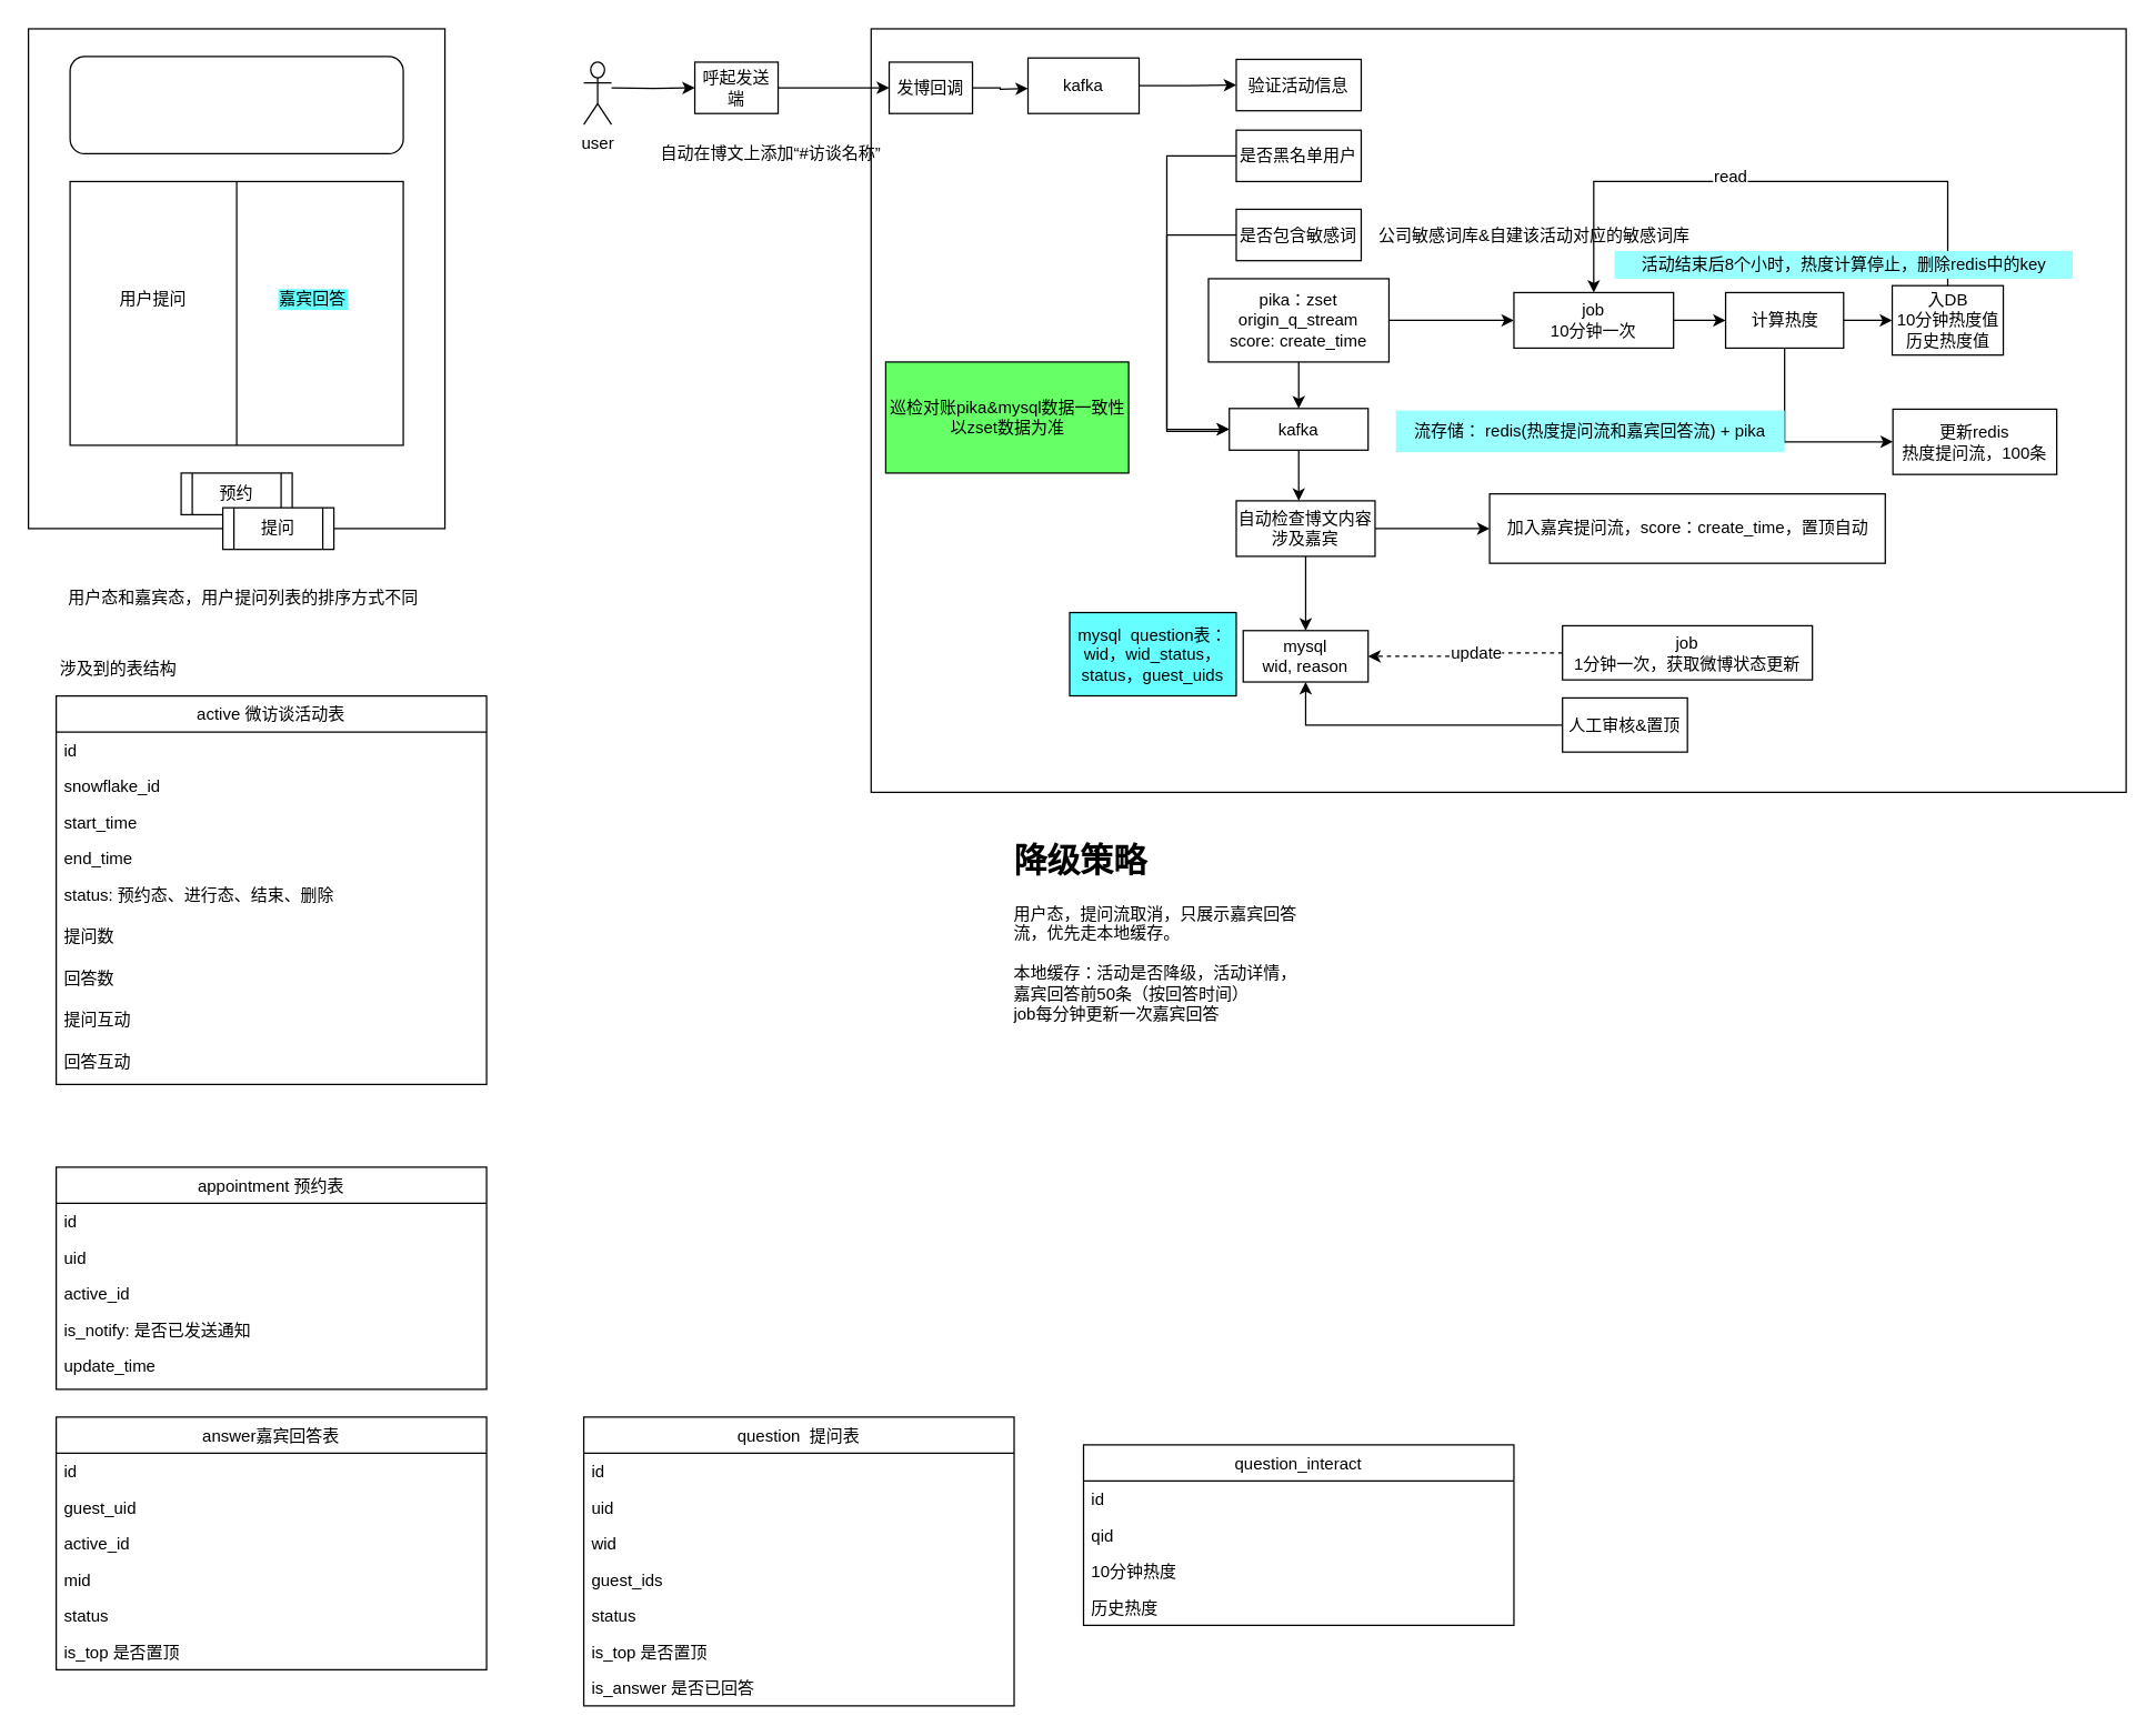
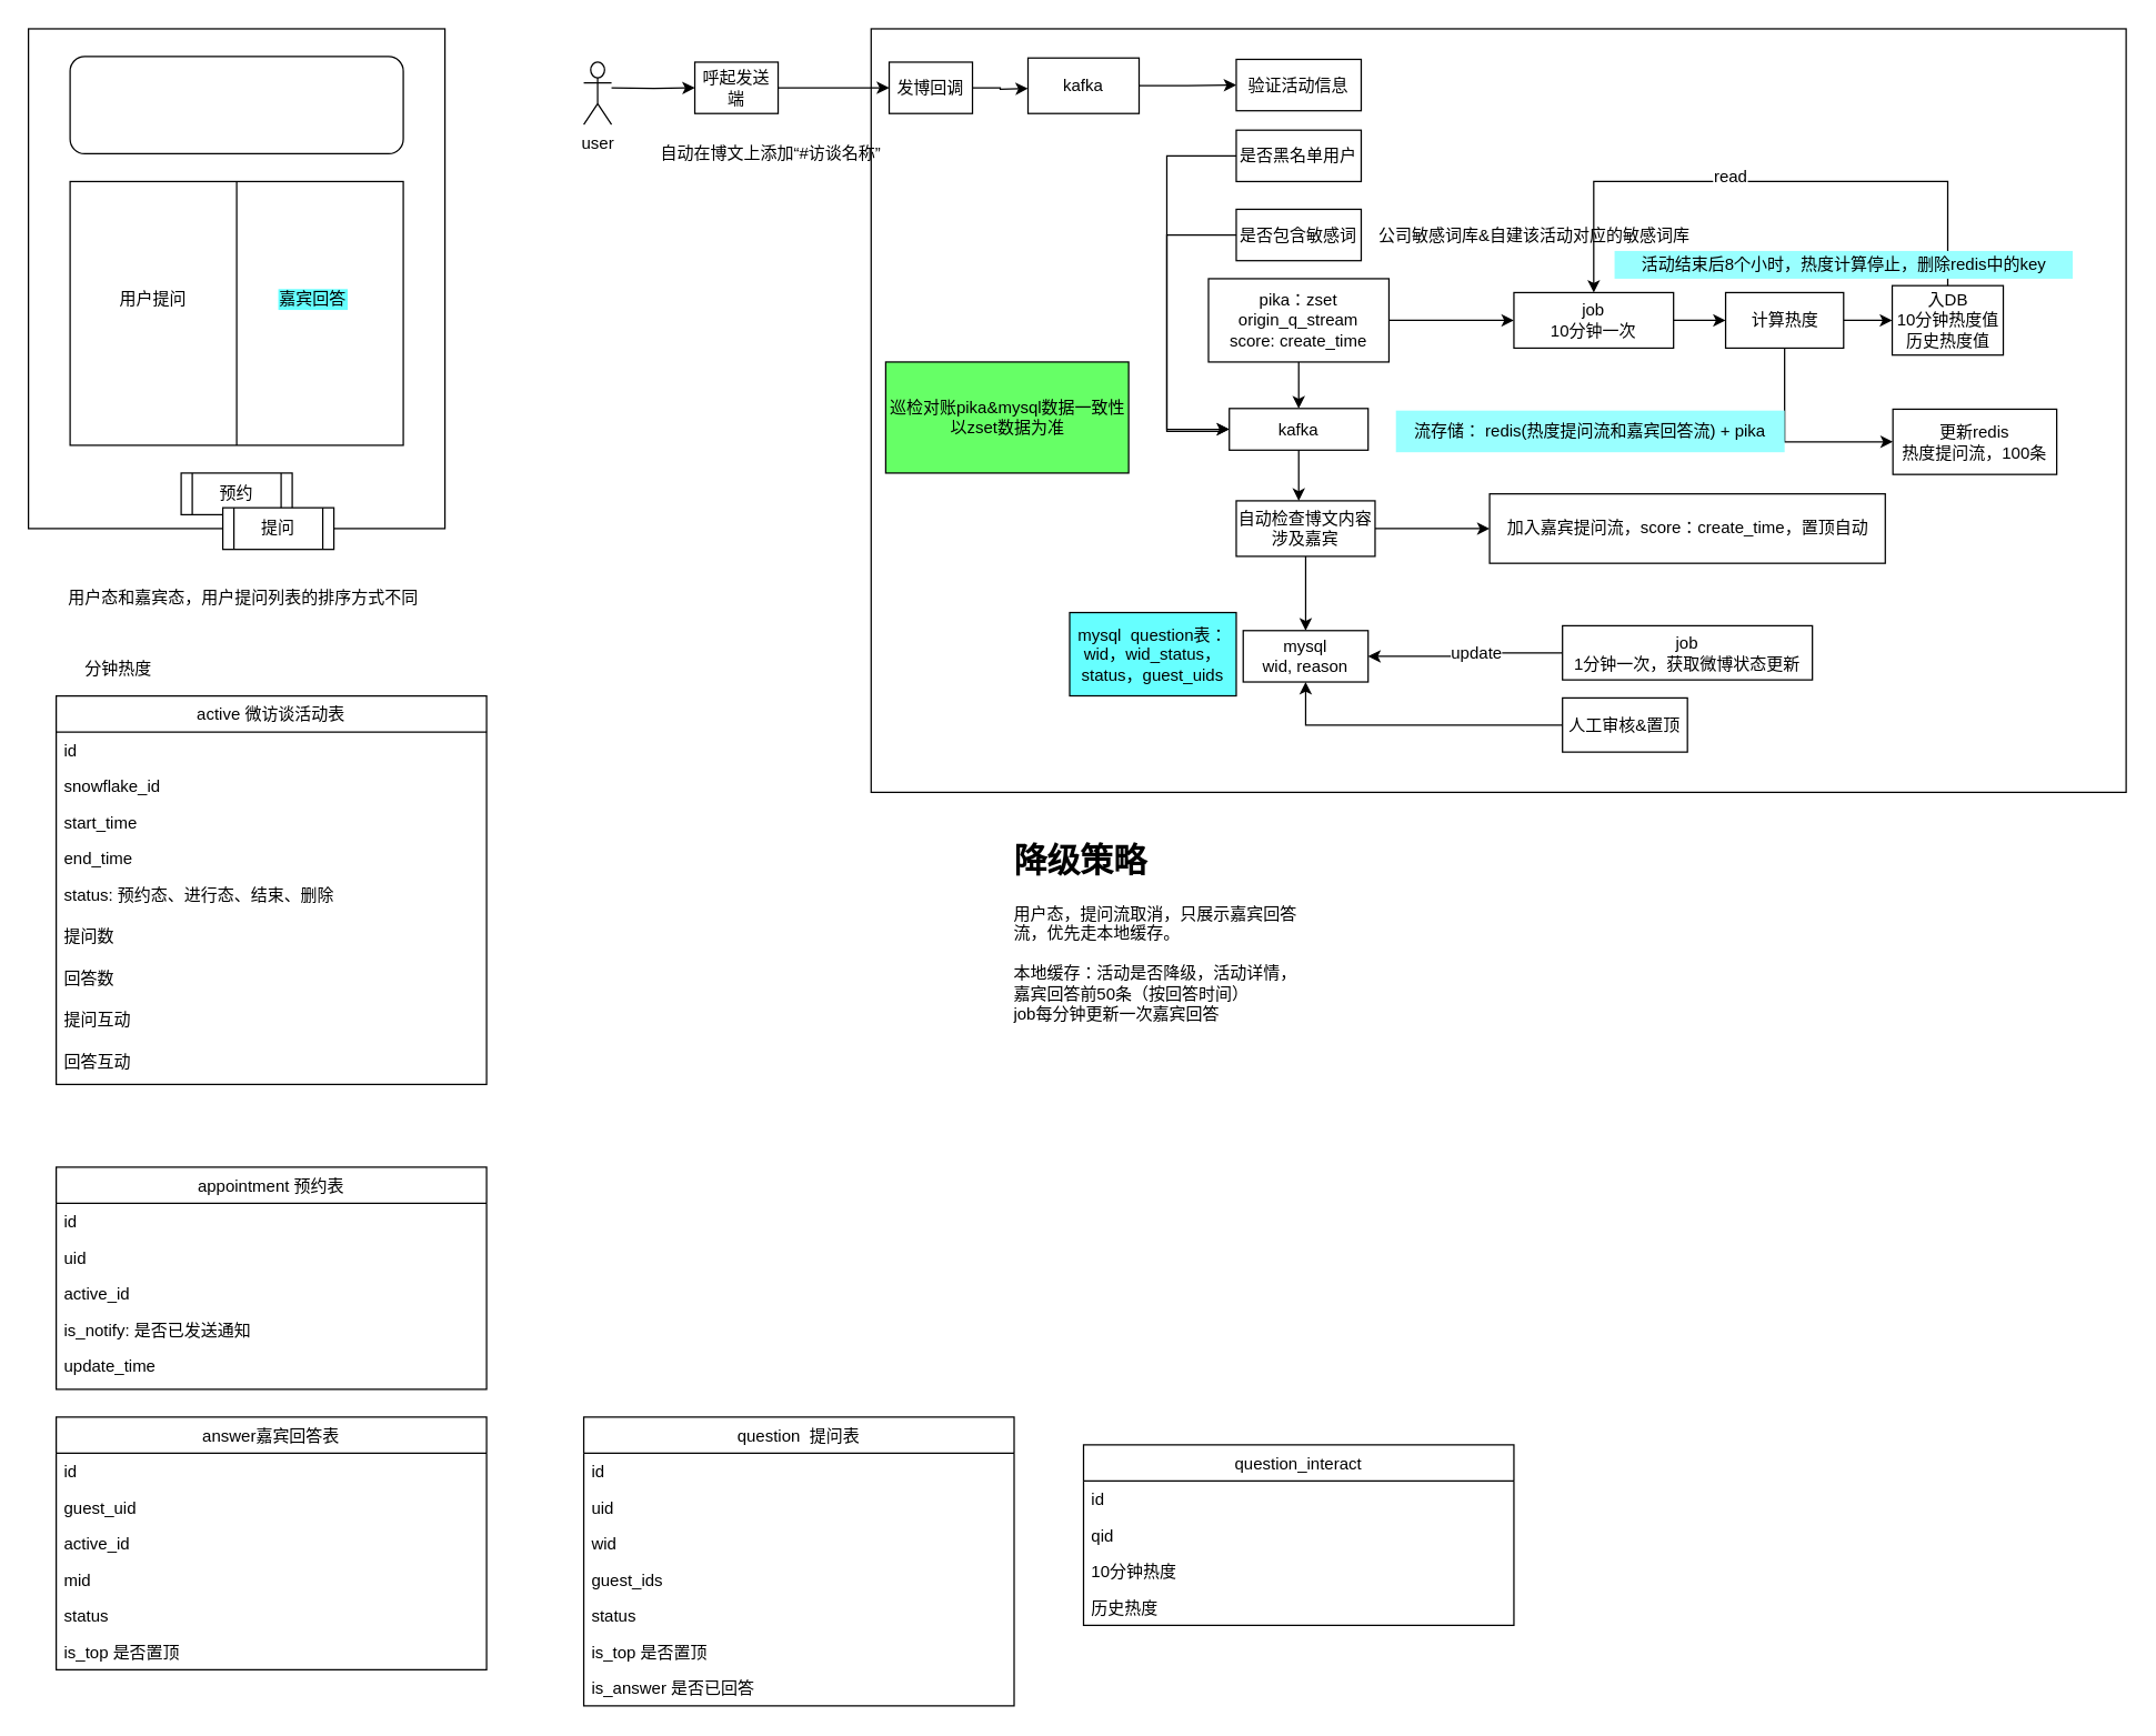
- <mxCell id="39" value="" style="edgeStyle=orthogonalEdgeStyle;rounded=0;orthogonalLoop=1;jettySize=auto;html=1;entryX=1;entryY=0.5;entryDx=0;entryDy=0;dashed=1;" parent="1" source="41" target="29" edge="1"><mxGeometry relative="1" as="geometry"><mxPoint x="1010" y="471.5" as="targetPoint" /></mxGeometry></mxCell>
+ <mxCell id="39" value="" style="edgeStyle=orthogonalEdgeStyle;rounded=0;orthogonalLoop=1;jettySize=auto;html=1;entryX=1;entryY=0.5;entryDx=0;entryDy=0;" parent="1" source="41" target="29" edge="1"><mxGeometry relative="1" as="geometry"><mxPoint x="1010" y="471.5" as="targetPoint" /></mxGeometry></mxCell>
- <mxCell id="53" value="涉及到的表结构" style="text;html=1;strokeColor=none;fillColor=none;align=center;verticalAlign=middle;whiteSpace=wrap;rounded=0;" parent="1" vertex="1"><mxGeometry x="25" y="470.5" width="120" height="20" as="geometry" /></mxCell>
+ <mxCell id="53" value="分钟热度" style="text;html=1;strokeColor=none;fillColor=none;align=center;verticalAlign=middle;whiteSpace=wrap;rounded=0;" parent="1" vertex="1"><mxGeometry x="25" y="470.5" width="120" height="20" as="geometry" /></mxCell>
